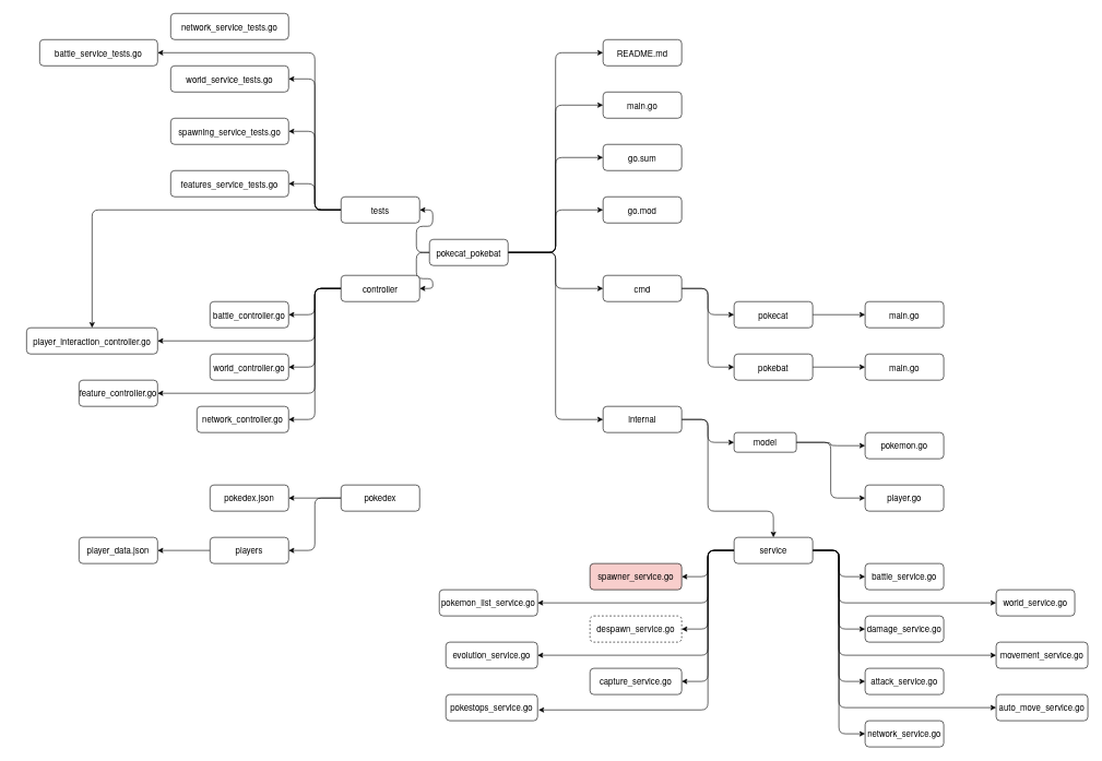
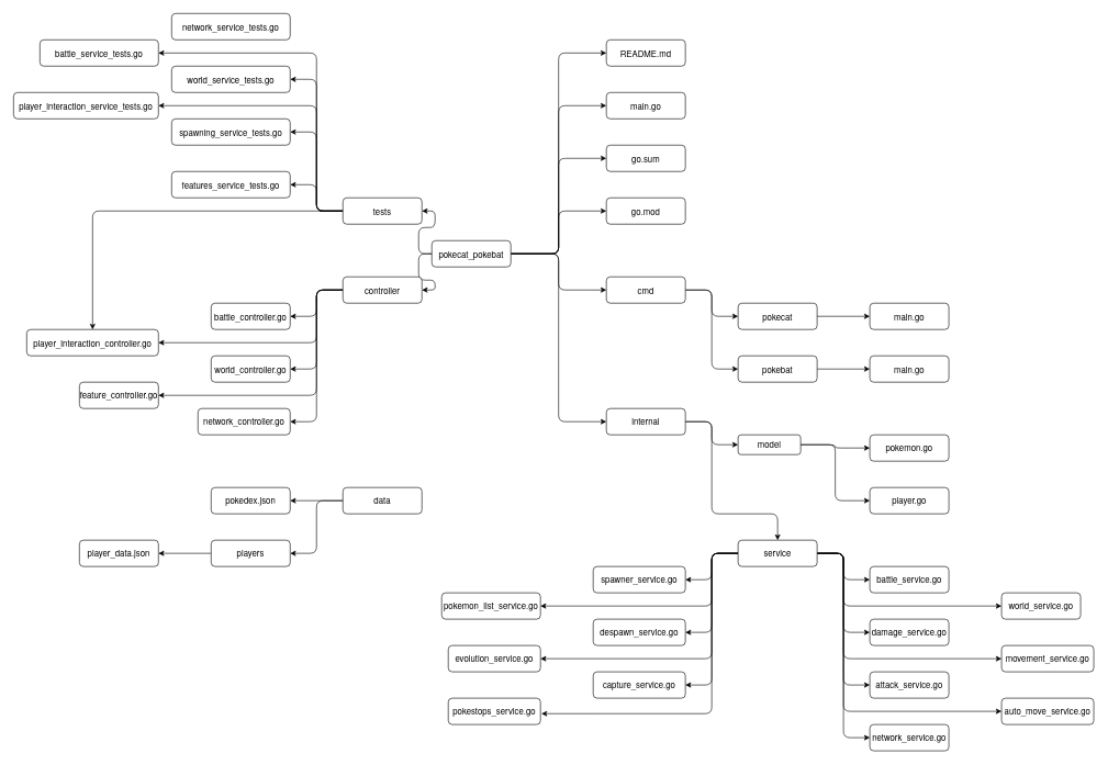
+ <mxCell id="84" value="&lt;p style=&quot;margin: 0px; font-variant-numeric: normal; font-variant-east-asian: normal; font-variant-alternates: normal; font-kerning: auto; font-optical-sizing: auto; font-feature-settings: normal; font-variation-settings: normal; font-variant-position: normal; font-stretch: normal; line-height: normal; text-align: start;&quot; class=&quot;p1&quot;&gt;&lt;font face=&quot;Helvetica Neue&quot;&gt;&lt;span style=&quot;font-size: 13px;&quot;&gt;player_interaction_service_tests.go&lt;/span&gt;&lt;/font&gt;&lt;br&gt;&lt;/p&gt;" style="rounded=1;whiteSpace=wrap;html=1;" vertex="1" parent="1"><mxGeometry x="20" y="140" width="220" height="40" as="geometry" /></mxCell>
+ <mxCell id="77" style="edgeStyle=orthogonalEdgeStyle;rounded=1;orthogonalLoop=1;jettySize=auto;html=1;entryX=1;entryY=0.5;entryDx=0;entryDy=0;curved=0;" edge="1" parent="1" source="79" target="84"><mxGeometry relative="1" as="geometry"><Array as="points"><mxPoint y="320" x="480" /><mxPoint y="160" x="480" /></Array></mxGeometry></mxCell>
- <mxCell id="68" value="&lt;p style=&quot;margin: 0px; font-variant-numeric: normal; font-variant-east-asian: normal; font-variant-alternates: normal; font-kerning: auto; font-optical-sizing: auto; font-feature-settings: normal; font-variation-settings: normal; font-variant-position: normal; font-stretch: normal; line-height: normal; text-align: start;&quot; class=&quot;p1&quot;&gt;&lt;font face=&quot;Helvetica Neue&quot;&gt;&lt;span style=&quot;font-size: 13px;&quot;&gt;pokedex&lt;/span&gt;&lt;/font&gt;&lt;br&gt;&lt;/p&gt;" style="rounded=1;whiteSpace=wrap;html=1;" vertex="1" parent="1"><mxGeometry x="520" y="740" width="120" height="40" as="geometry" /></mxCell>
+ <mxCell id="68" value="&lt;p style=&quot;margin: 0px; font-variant-numeric: normal; font-variant-east-asian: normal; font-variant-alternates: normal; font-kerning: auto; font-optical-sizing: auto; font-feature-settings: normal; font-variation-settings: normal; font-variant-position: normal; font-stretch: normal; line-height: normal; text-align: start;&quot; class=&quot;p1&quot;&gt;&lt;font face=&quot;Helvetica Neue&quot;&gt;&lt;span style=&quot;font-size: 13px;&quot;&gt;data&lt;/span&gt;&lt;/font&gt;&lt;br&gt;&lt;/p&gt;" style="rounded=1;whiteSpace=wrap;html=1;" vertex="1" parent="1"><mxGeometry x="520" y="740" width="120" height="40" as="geometry" /></mxCell>
- <mxCell id="49" value="&lt;p style=&quot;margin: 0px; font-variant-numeric: normal; font-variant-east-asian: normal; font-variant-alternates: normal; font-kerning: auto; font-optical-sizing: auto; font-feature-settings: normal; font-variation-settings: normal; font-variant-position: normal; font-stretch: normal; font-size: 13px; line-height: normal; font-family: &amp;quot;Helvetica Neue&amp;quot;; text-align: start;&quot; class=&quot;p1&quot;&gt;spawner_service.go&lt;/p&gt;" style="rounded=1;whiteSpace=wrap;html=1;fillColor=#f8cecc;" vertex="1" parent="1"><mxGeometry x="900" y="860" width="140" height="40" as="geometry" /></mxCell>
+ <mxCell id="49" value="&lt;p style=&quot;margin: 0px; font-variant-numeric: normal; font-variant-east-asian: normal; font-variant-alternates: normal; font-kerning: auto; font-optical-sizing: auto; font-feature-settings: normal; font-variation-settings: normal; font-variant-position: normal; font-stretch: normal; font-size: 13px; line-height: normal; font-family: &amp;quot;Helvetica Neue&amp;quot;; text-align: start;&quot; class=&quot;p1&quot;&gt;spawner_service.go&lt;/p&gt;" style="rounded=1;whiteSpace=wrap;html=1;" vertex="1" parent="1"><mxGeometry x="900" y="860" width="140" height="40" as="geometry" /></mxCell>
- <mxCell id="50" value="&lt;p style=&quot;margin: 0px; font-variant-numeric: normal; font-variant-east-asian: normal; font-variant-alternates: normal; font-kerning: auto; font-optical-sizing: auto; font-feature-settings: normal; font-variation-settings: normal; font-variant-position: normal; font-stretch: normal; font-size: 13px; line-height: normal; font-family: &amp;quot;Helvetica Neue&amp;quot;; text-align: start;&quot; class=&quot;p1&quot;&gt;despawn_service.go&lt;/p&gt;" style="rounded=1;whiteSpace=wrap;html=1;dashed=1;" vertex="1" parent="1"><mxGeometry x="900" y="940" width="140" height="40" as="geometry" /></mxCell>
+ <mxCell id="50" value="&lt;p style=&quot;margin: 0px; font-variant-numeric: normal; font-variant-east-asian: normal; font-variant-alternates: normal; font-kerning: auto; font-optical-sizing: auto; font-feature-settings: normal; font-variation-settings: normal; font-variant-position: normal; font-stretch: normal; font-size: 13px; line-height: normal; font-family: &amp;quot;Helvetica Neue&amp;quot;; text-align: start;&quot; class=&quot;p1&quot;&gt;despawn_service.go&lt;/p&gt;" style="rounded=1;whiteSpace=wrap;html=1;" vertex="1" parent="1"><mxGeometry x="900" y="940" width="140" height="40" as="geometry" /></mxCell>
